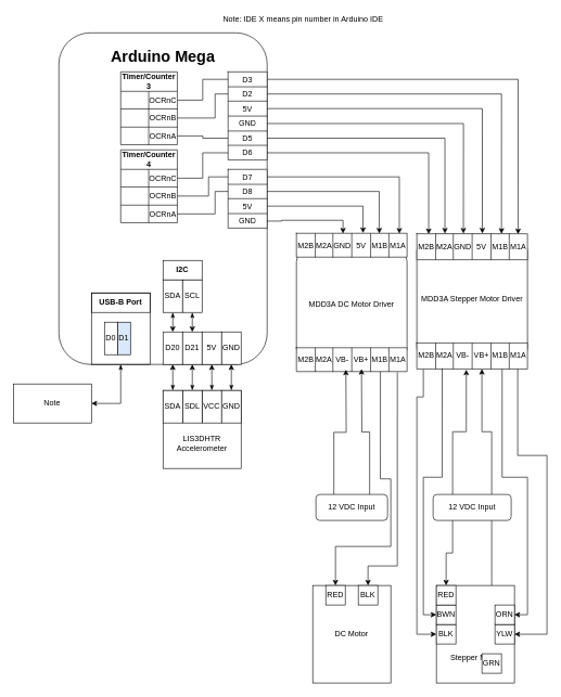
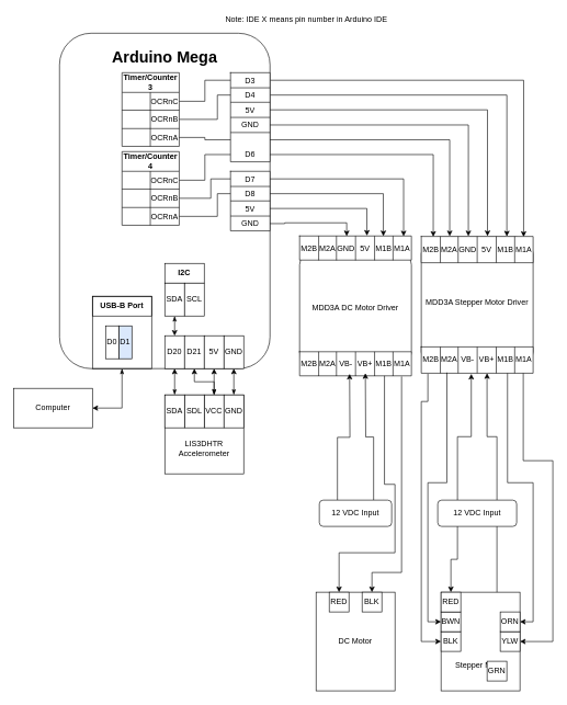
- <mxCell id="13" value="D2" style="shape=partialRectangle;html=1;whiteSpace=wrap;connectable=0;fillColor=none;top=0;left=0;bottom=0;right=0;overflow=hidden;" parent="12" vertex="1"><mxGeometry width="60" height="22" as="geometry" /></mxCell>
+ <mxCell id="13" value="D4" style="shape=partialRectangle;html=1;whiteSpace=wrap;connectable=0;fillColor=none;top=0;left=0;bottom=0;right=0;overflow=hidden;" parent="12" vertex="1"><mxGeometry width="60" height="22" as="geometry" /></mxCell>
- <mxCell id="19" value="D5" style="shape=partialRectangle;html=1;whiteSpace=wrap;connectable=0;fillColor=none;top=0;left=0;bottom=0;right=0;overflow=hidden;" parent="18" vertex="1"><mxGeometry width="60" height="22" as="geometry" /></mxCell>
- <mxCell id="63" style="edgeStyle=orthogonalEdgeStyle;rounded=0;orthogonalLoop=1;jettySize=auto;html=1;exitX=0.5;exitY=0;exitDx=0;exitDy=0;entryX=0.5;entryY=1;entryDx=0;entryDy=0;startArrow=classic;startFill=1;endArrow=classicThin;endFill=1;" edge="1" parent="7" source="64" target="67"><mxGeometry relative="1" as="geometry" /></mxCell>
- <mxCell id="146" style="edgeStyle=orthogonalEdgeStyle;rounded=0;orthogonalLoop=1;jettySize=auto;html=1;exitX=0.5;exitY=1;exitDx=0;exitDy=0;entryX=0.5;entryY=0;entryDx=0;entryDy=0;startArrow=classic;startFill=1;endArrow=classicThin;endFill=1;" edge="1" parent="1" source="64" target="142"><mxGeometry relative="1" as="geometry" /></mxCell>
+ <mxCell id="146" style="edgeStyle=orthogonalEdgeStyle;rounded=0;orthogonalLoop=1;jettySize=auto;html=1;exitX=0.5;exitY=1;exitDx=0;exitDy=0;startArrow=classic;startFill=1;endArrow=classicThin;endFill=1;" edge="1" parent="1" source="64" target="140"><mxGeometry relative="1" as="geometry" /></mxCell>
- <mxCell id="138" value="Note" style="rounded=0;whiteSpace=wrap;html=1;" vertex="1" parent="1"><mxGeometry x="20" y="590" width="120" height="60" as="geometry" /></mxCell>
+ <mxCell id="138" value="Computer" style="rounded=0;whiteSpace=wrap;html=1;" vertex="1" parent="1"><mxGeometry x="20" y="590" width="120" height="60" as="geometry" /></mxCell>
